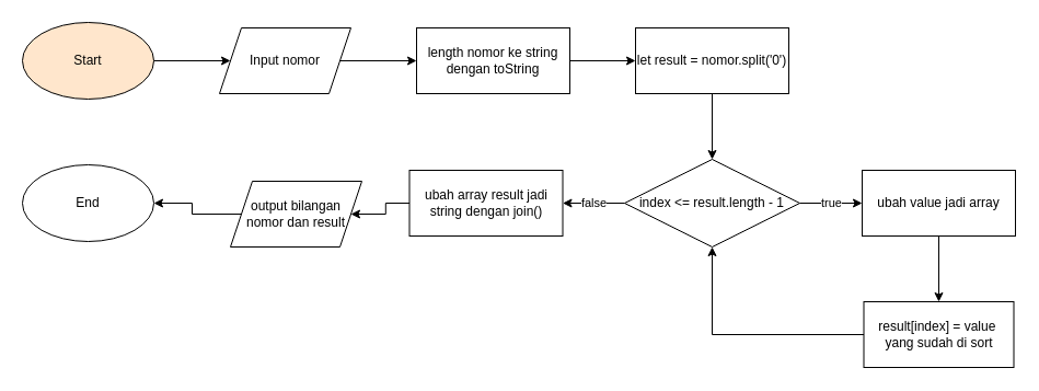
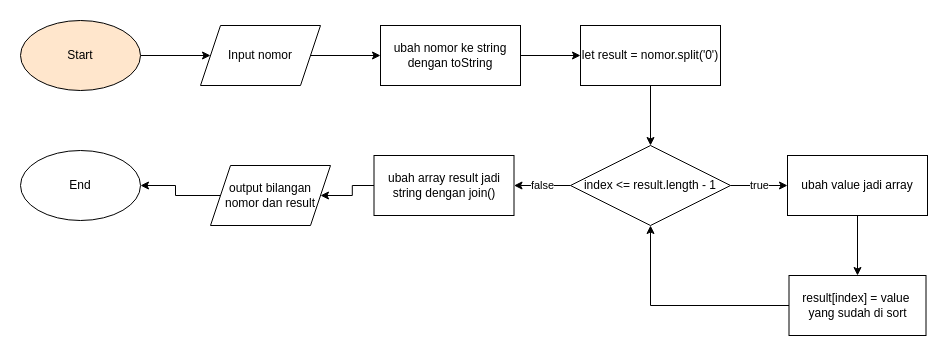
- <mxCell id="7" value="length nomor ke string&lt;br&gt;dengan toString" style="rounded=0;whiteSpace=wrap;html=1;fillColor=default;" parent="1" vertex="1"><mxGeometry x="380" y="25" width="140" height="60" as="geometry" /></mxCell>
+ <mxCell id="7" value="ubah nomor ke string&lt;br&gt;dengan toString" style="rounded=0;whiteSpace=wrap;html=1;fillColor=default;" parent="1" vertex="1"><mxGeometry x="380" y="25" width="140" height="60" as="geometry" /></mxCell>
